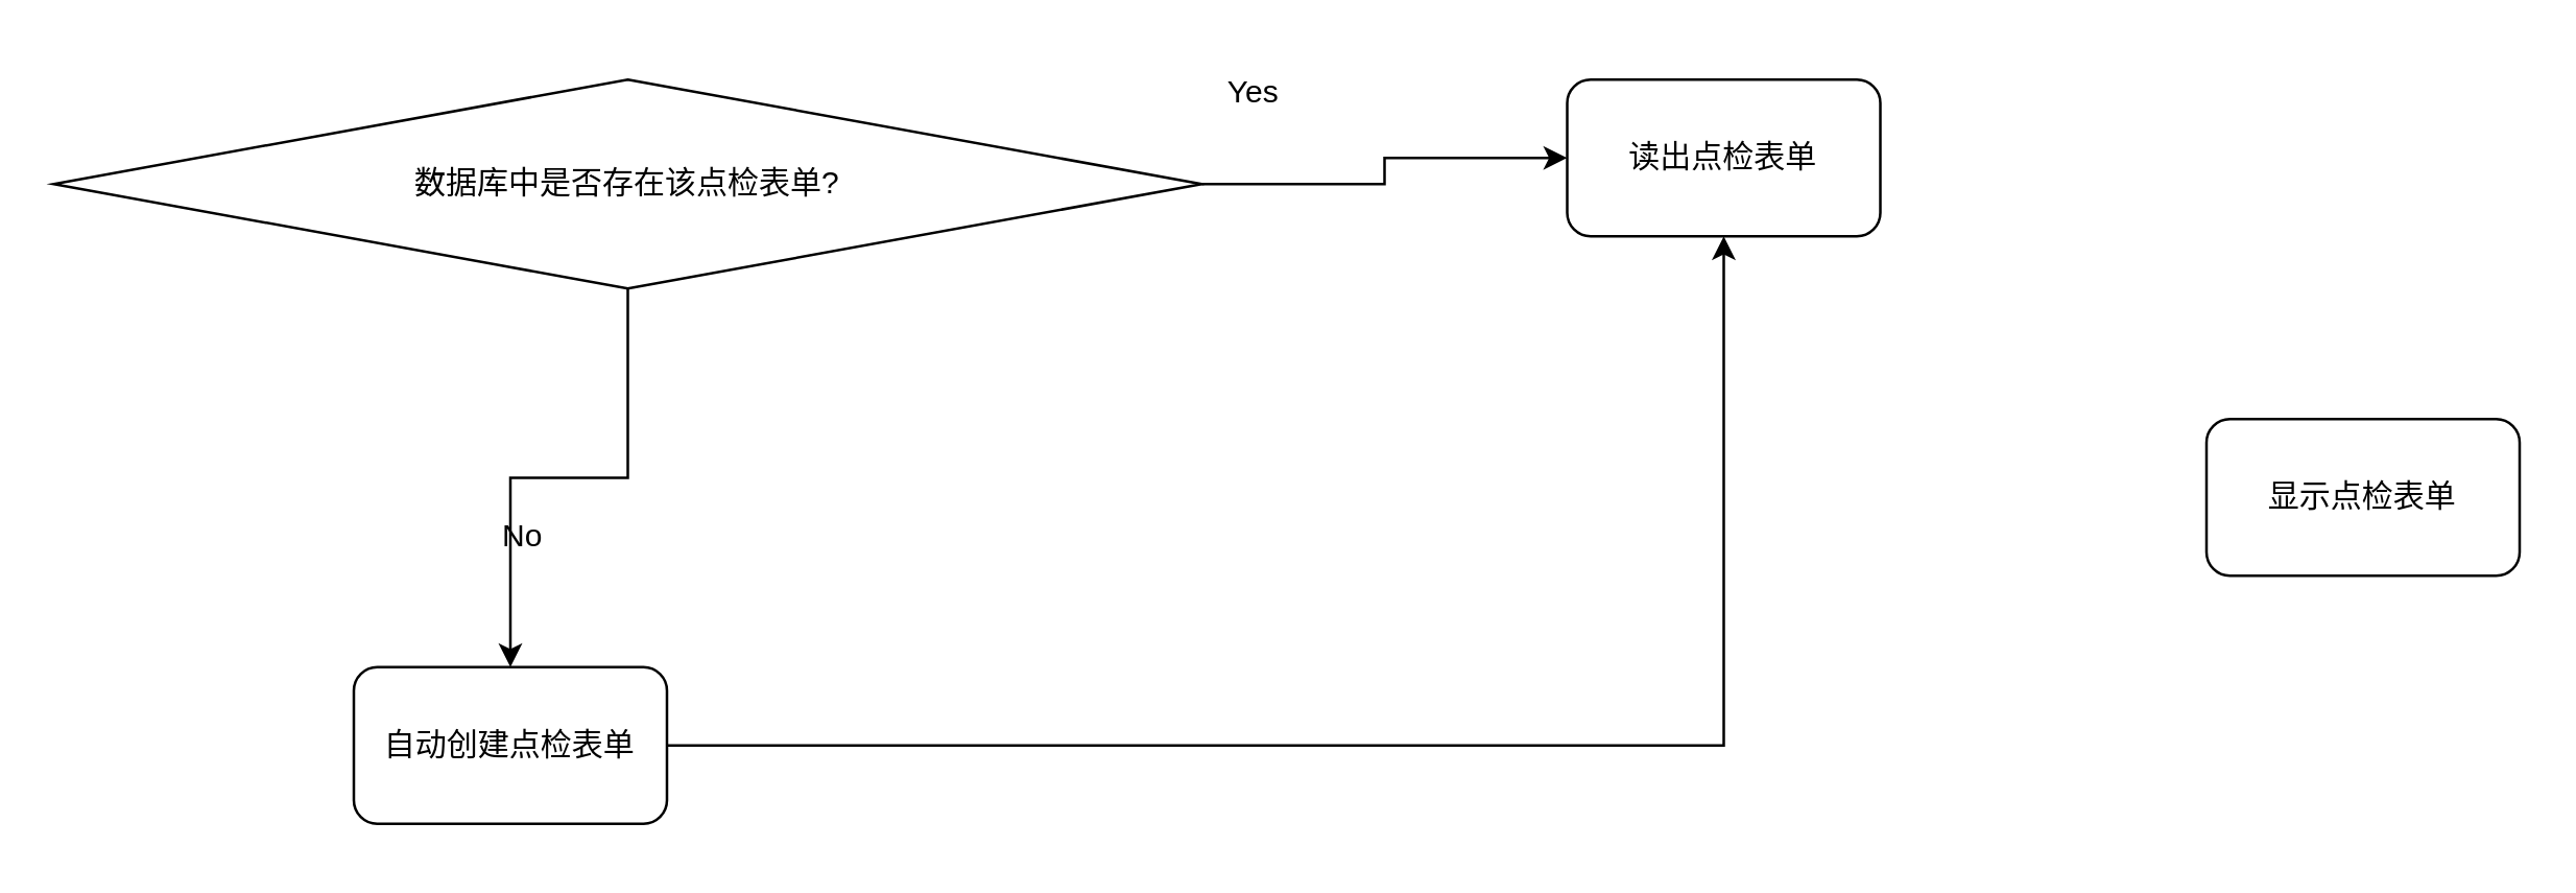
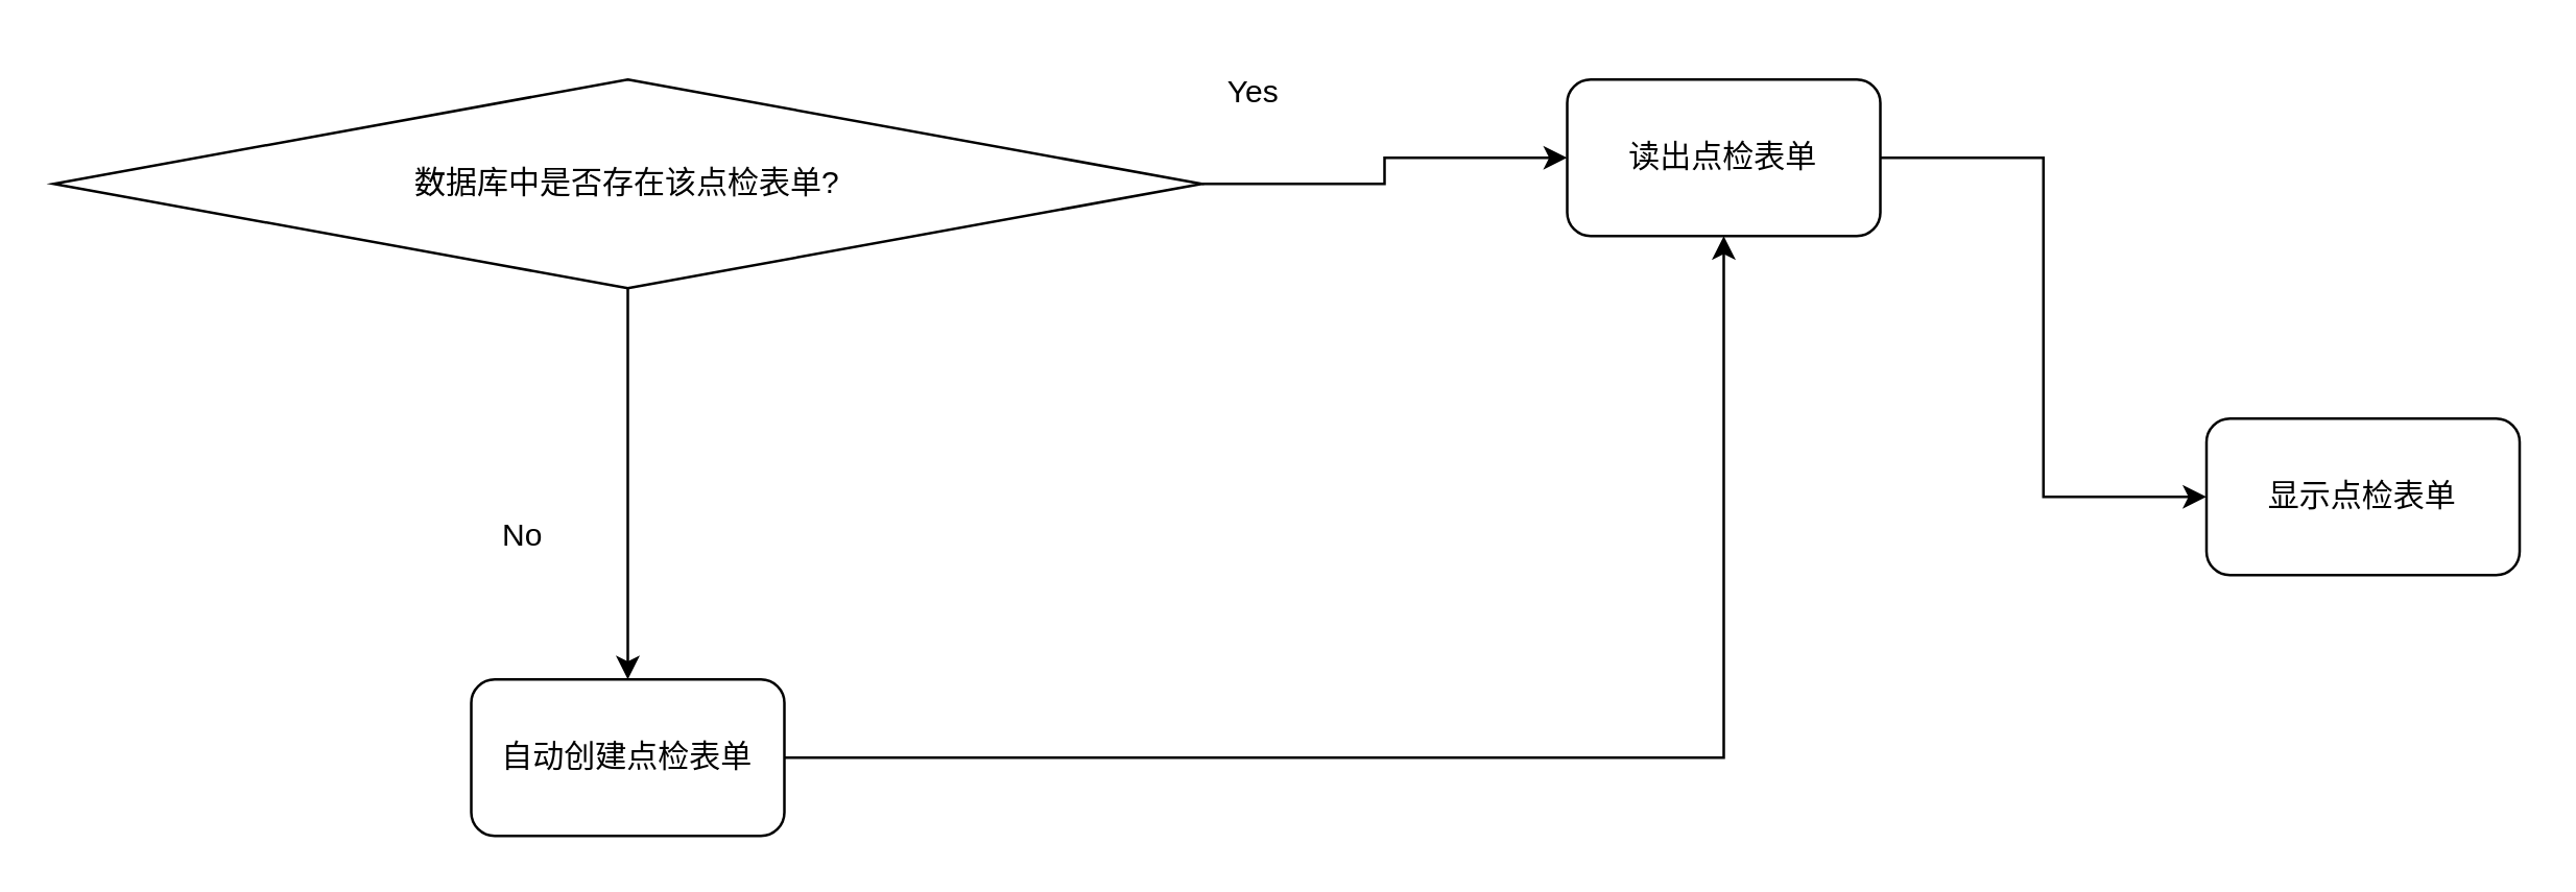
+ <mxCell id="7" style="edgeStyle=orthogonalEdgeStyle;rounded=0;orthogonalLoop=1;jettySize=auto;html=1;entryX=0;entryY=0.5;entryDx=0;entryDy=0;" edge="1" parent="1" source="8" target="11"><mxGeometry relative="1" as="geometry" /></mxCell>
- <mxCell id="6" value="自动创建点检表单" style="rounded=1;whiteSpace=wrap;html=1;" vertex="1" parent="1"><mxGeometry x="135" y="255" width="120" height="60" as="geometry" /></mxCell>
+ <mxCell id="6" value="自动创建点检表单" style="rounded=1;whiteSpace=wrap;html=1;" vertex="1" parent="1"><mxGeometry x="180" y="260" width="120" height="60" as="geometry" /></mxCell>
